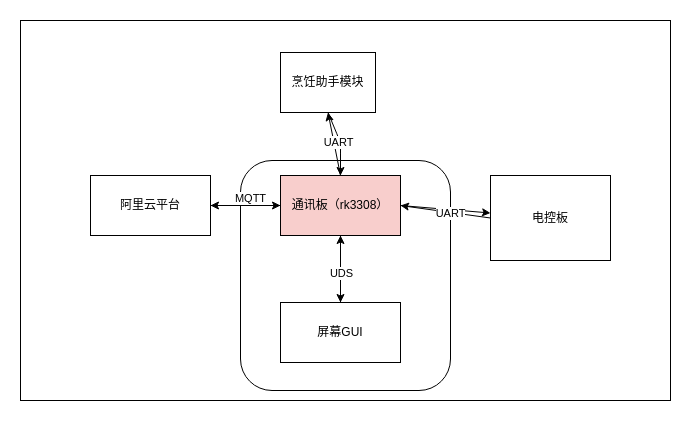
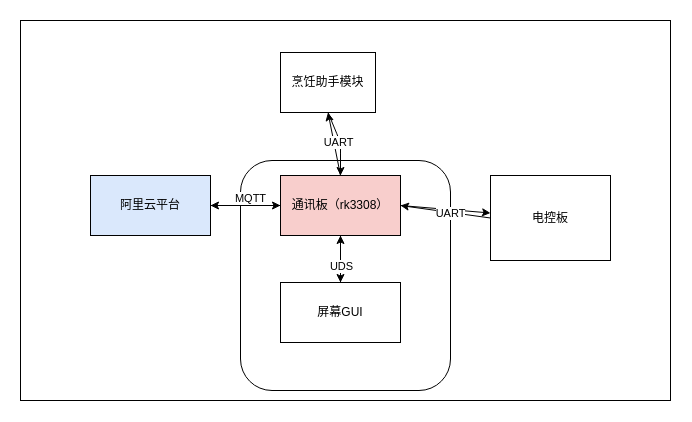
- <mxCell id="20" value="阿里云平台" style="rounded=0;whiteSpace=wrap;html=1;strokeColor=#000000;fillColor=#FFFFFF;fontColor=#000000;" parent="1" vertex="1"><mxGeometry x="90" y="175" width="120" height="60" as="geometry" /></mxCell>
+ <mxCell id="20" value="阿里云平台" style="rounded=0;whiteSpace=wrap;html=1;strokeColor=#000000;fillColor=#dae8fc;fontColor=#000000;" parent="1" vertex="1"><mxGeometry x="90" y="175" width="120" height="60" as="geometry" /></mxCell>
- <mxCell id="17" value="屏幕GUI" style="rounded=0;whiteSpace=wrap;html=1;strokeColor=#000000;fillColor=#FFFFFF;fontColor=#000000;" parent="1" vertex="1"><mxGeometry x="280" y="302" width="120" height="60" as="geometry" /></mxCell>
+ <mxCell id="17" value="屏幕GUI" style="rounded=0;whiteSpace=wrap;html=1;strokeColor=#000000;fillColor=#FFFFFF;fontColor=#000000;" parent="1" vertex="1"><mxGeometry x="280" y="282" width="120" height="60" as="geometry" /></mxCell>
